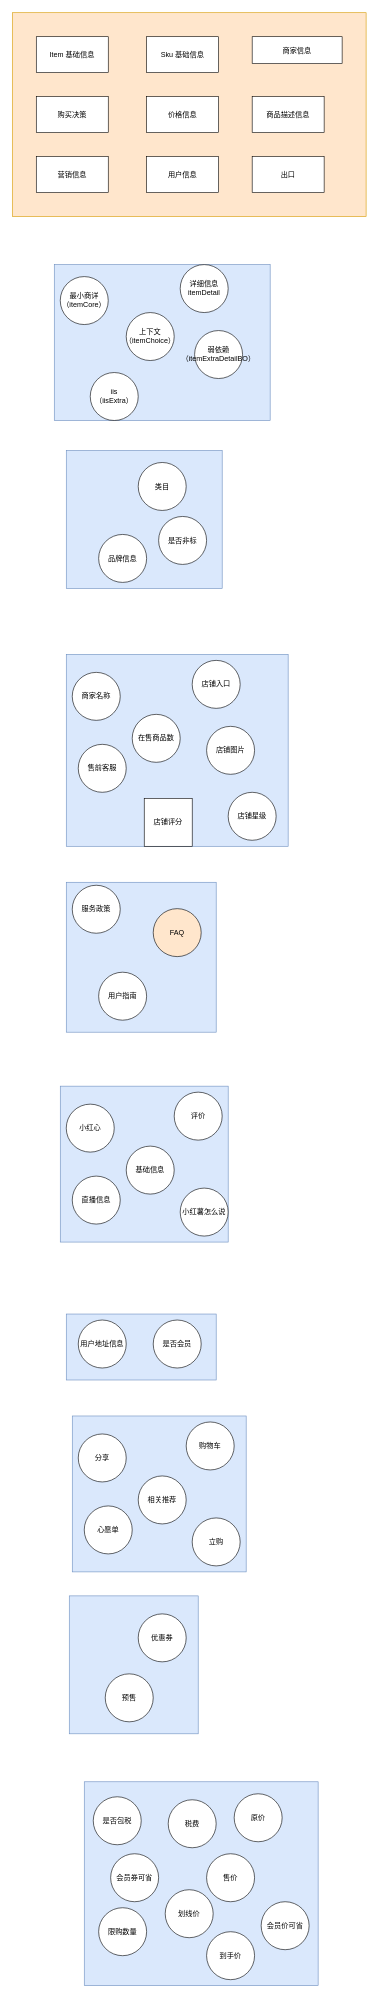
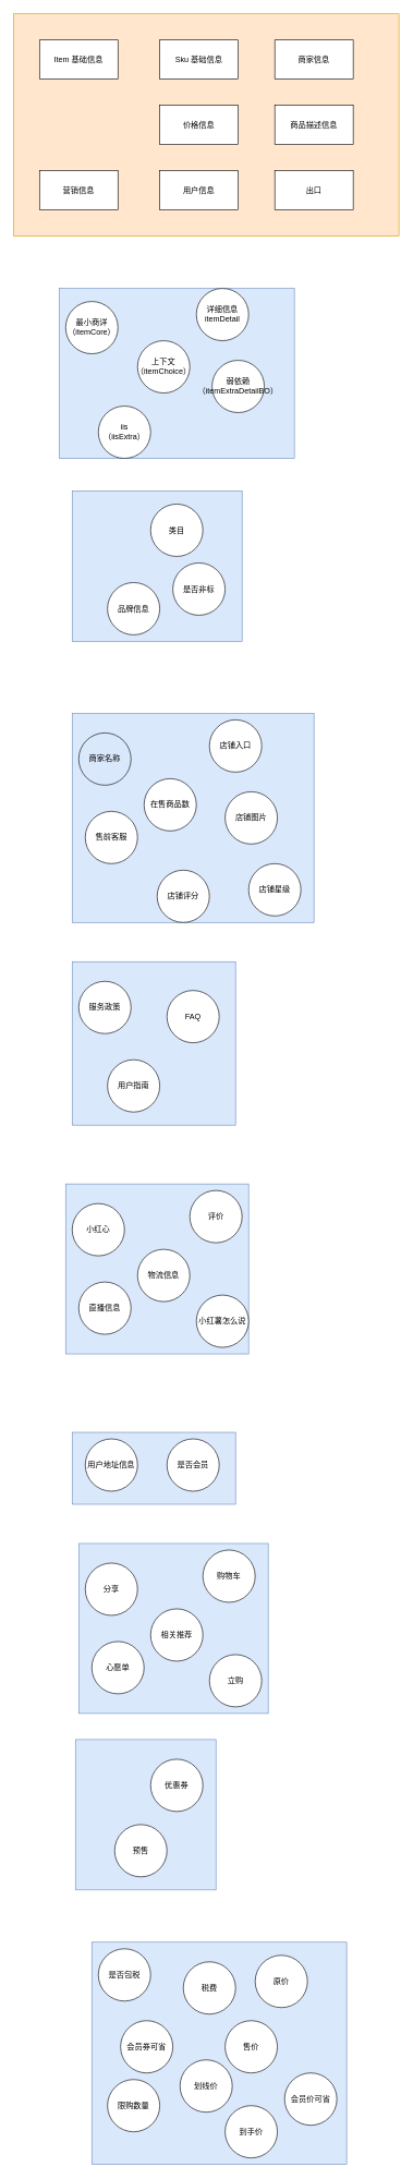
- <mxCell id="5" value="商家信息" style="rounded=0;whiteSpace=wrap;html=1;" parent="1" vertex="1"><mxGeometry x="420" y="60" width="150" height="45" as="geometry" /></mxCell>
+ <mxCell id="5" value="商家信息" style="rounded=0;whiteSpace=wrap;html=1;" parent="1" vertex="1"><mxGeometry x="420" y="60" width="120" height="60" as="geometry" /></mxCell>
- <mxCell id="7" value="购买决策" style="rounded=0;whiteSpace=wrap;html=1;" parent="1" vertex="1"><mxGeometry x="60" y="160" width="120" height="60" as="geometry" /></mxCell>
- <mxCell id="23" value="商家名称" style="ellipse;whiteSpace=wrap;html=1;aspect=fixed;" vertex="1" parent="1"><mxGeometry x="120" y="1120" width="80" height="80" as="geometry" /></mxCell>
+ <mxCell id="23" value="商家名称" style="ellipse;whiteSpace=wrap;html=1;aspect=fixed;fillColor=#dae8fc;" vertex="1" parent="1"><mxGeometry x="120" y="1120" width="80" height="80" as="geometry" /></mxCell>
- <mxCell id="28" value="店铺评分" style="whiteSpace=wrap;html=1;aspect=fixed;rounded=0;" vertex="1" parent="1"><mxGeometry x="240" y="1330" width="80" height="80" as="geometry" /></mxCell>
+ <mxCell id="28" value="店铺评分" style="ellipse;whiteSpace=wrap;html=1;aspect=fixed;" vertex="1" parent="1"><mxGeometry x="240" y="1330" width="80" height="80" as="geometry" /></mxCell>
- <mxCell id="31" value="服务政策" style="ellipse;whiteSpace=wrap;html=1;aspect=fixed;" vertex="1" parent="1"><mxGeometry x="120" y="1475" width="80" height="80" as="geometry" /></mxCell>
+ <mxCell id="31" value="服务政策" style="ellipse;whiteSpace=wrap;html=1;aspect=fixed;" vertex="1" parent="1"><mxGeometry x="120" y="1500" width="80" height="80" as="geometry" /></mxCell>
- <mxCell id="32" value="FAQ" style="ellipse;whiteSpace=wrap;html=1;aspect=fixed;fillColor=#ffe6cc;" vertex="1" parent="1"><mxGeometry x="255" y="1514" width="80" height="80" as="geometry" /></mxCell>
+ <mxCell id="32" value="FAQ" style="ellipse;whiteSpace=wrap;html=1;aspect=fixed;" vertex="1" parent="1"><mxGeometry x="255" y="1514" width="80" height="80" as="geometry" /></mxCell>
- <mxCell id="39" value="基础信息" style="ellipse;whiteSpace=wrap;html=1;aspect=fixed;" vertex="1" parent="1"><mxGeometry x="210" y="1910" width="80" height="80" as="geometry" /></mxCell>
+ <mxCell id="39" value="物流信息" style="ellipse;whiteSpace=wrap;html=1;aspect=fixed;" vertex="1" parent="1"><mxGeometry x="210" y="1910" width="80" height="80" as="geometry" /></mxCell>
- <mxCell id="53" value="是否包税" style="ellipse;whiteSpace=wrap;html=1;aspect=fixed;" vertex="1" parent="1"><mxGeometry x="155" y="2995" width="80" height="80" as="geometry" /></mxCell>
+ <mxCell id="53" value="是否包税" style="ellipse;whiteSpace=wrap;html=1;aspect=fixed;" vertex="1" parent="1"><mxGeometry x="150" y="2980" width="80" height="80" as="geometry" /></mxCell>
